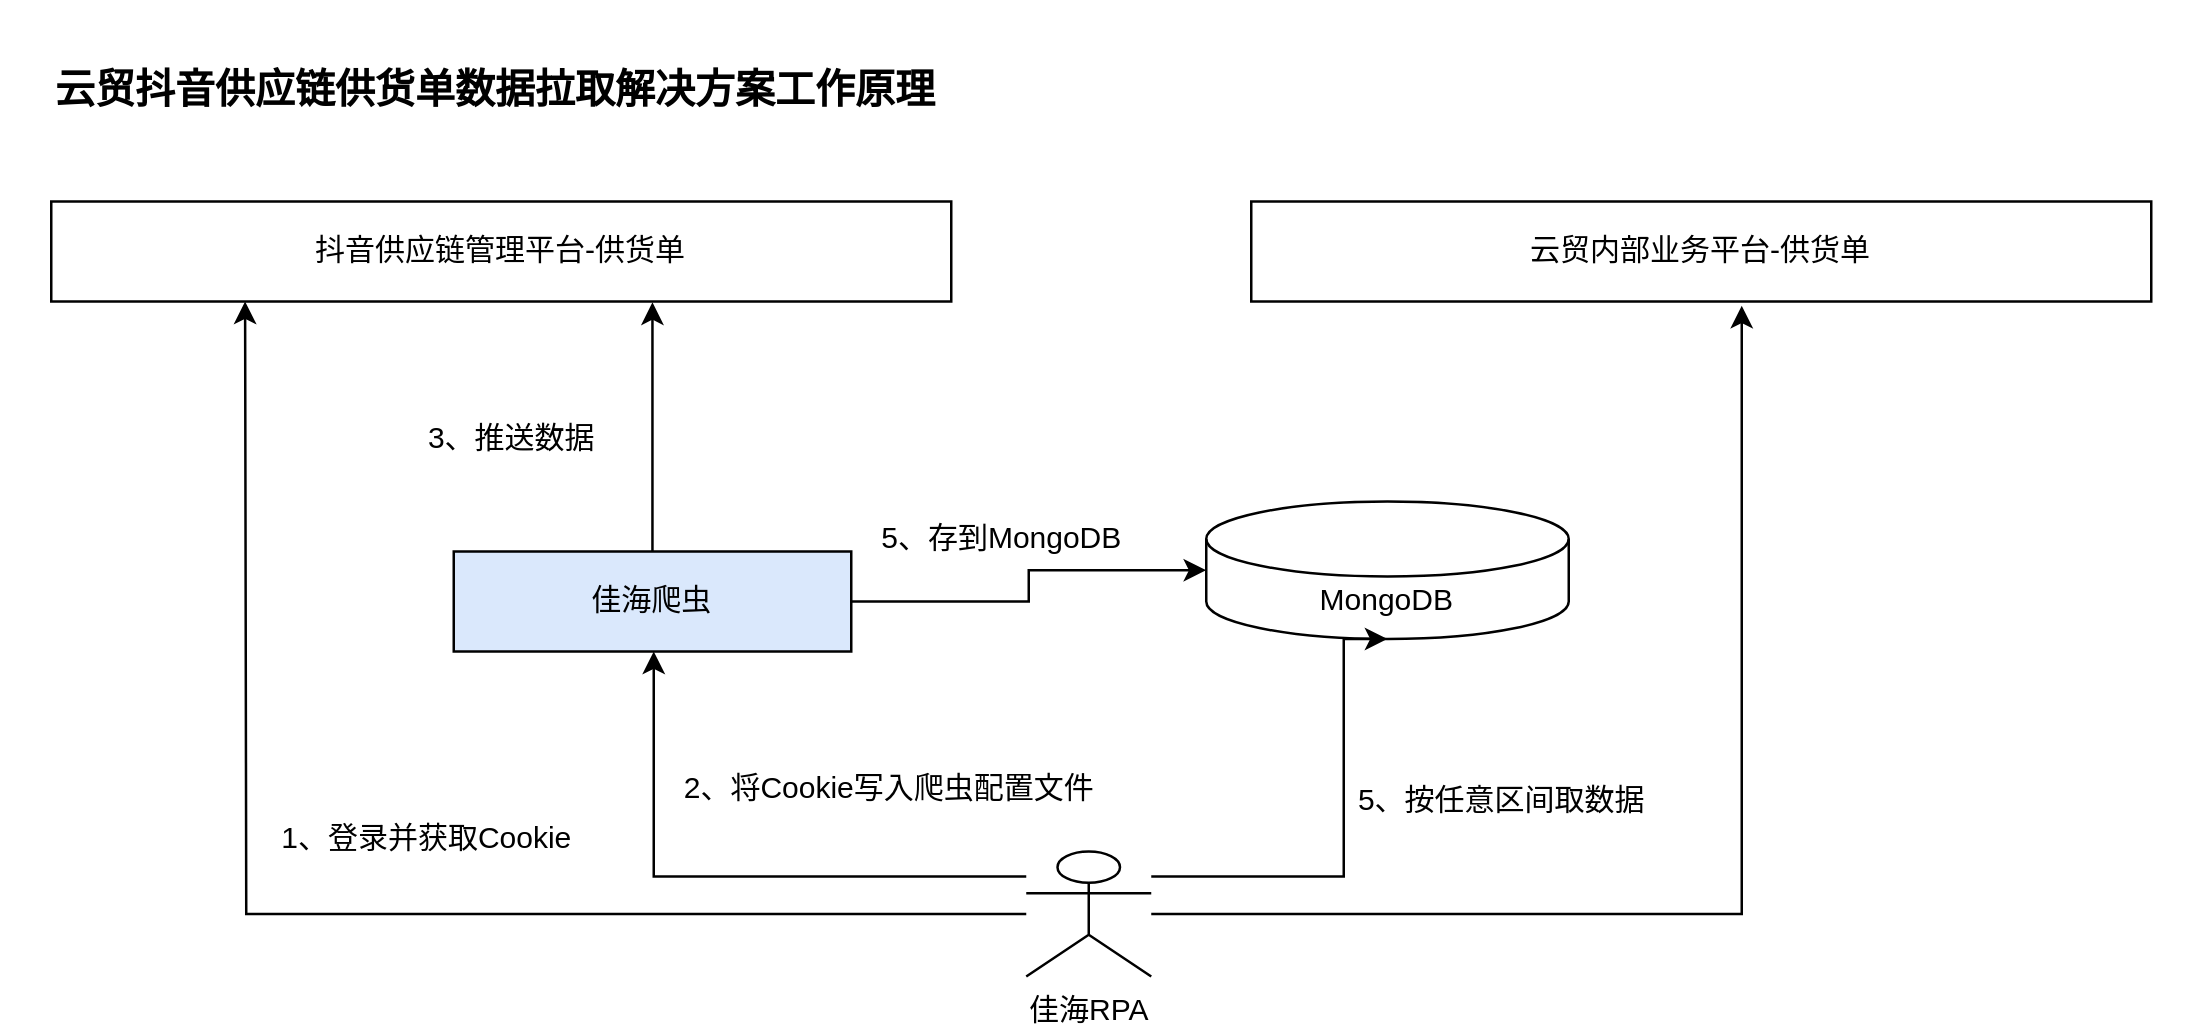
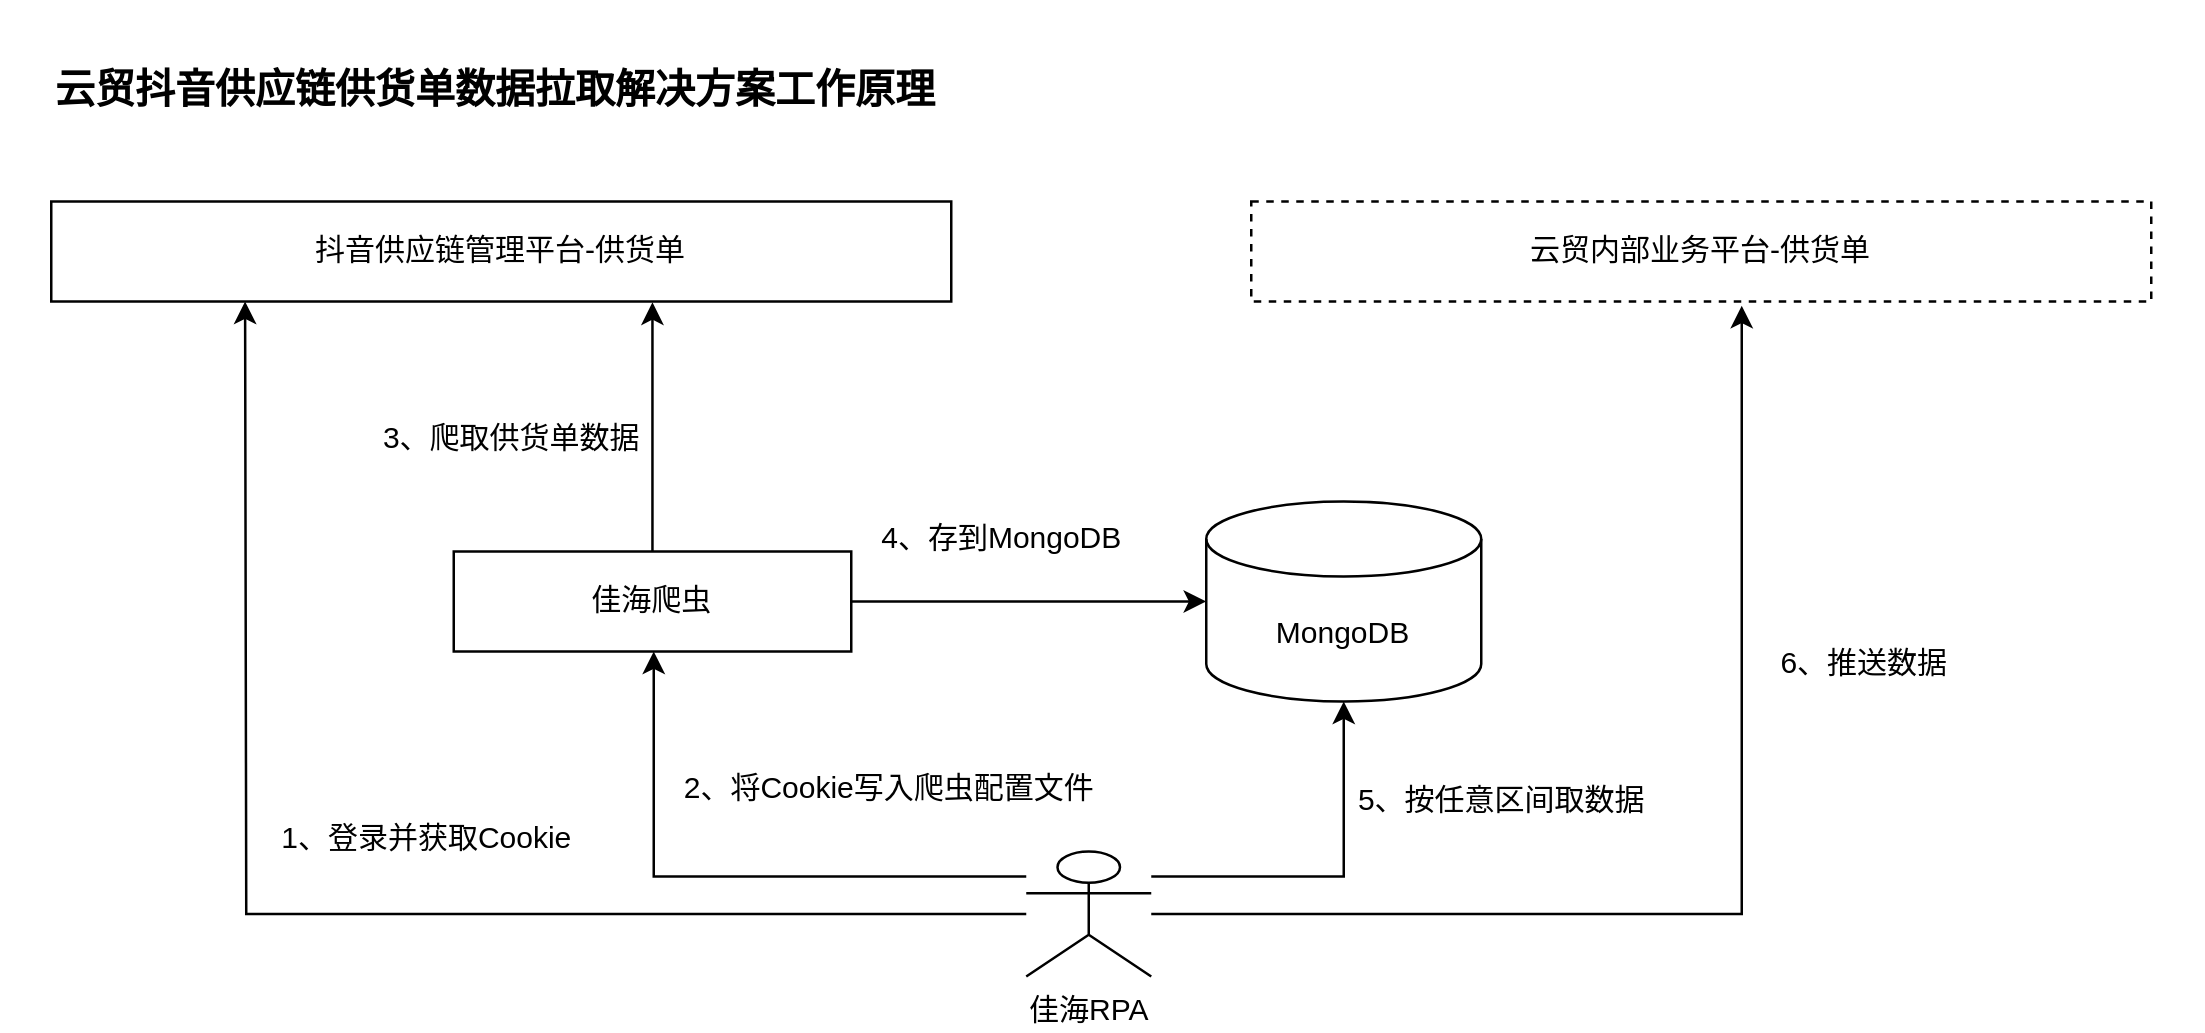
- <mxCell id="17" value="云贸内部业务平台-供货单" style="whiteSpace=wrap;html=1;" vertex="1" parent="1"><mxGeometry x="500" y="80" width="360" height="40" as="geometry" /></mxCell>
+ <mxCell id="17" value="云贸内部业务平台-供货单" style="whiteSpace=wrap;html=1;dashed=1;" vertex="1" parent="1"><mxGeometry x="500" y="80" width="360" height="40" as="geometry" /></mxCell>
- <mxCell id="8" value="3、推送数据" style="text;html=1;align=center;verticalAlign=middle;resizable=0;points=[];autosize=1;strokeColor=none;fillColor=none;" vertex="1" parent="1"><mxGeometry x="138.5" y="160" width="130" height="30" as="geometry" /></mxCell>
+ <mxCell id="8" value="3、爬取供货单数据" style="text;html=1;align=center;verticalAlign=middle;resizable=0;points=[];autosize=1;strokeColor=none;fillColor=none;" vertex="1" parent="1"><mxGeometry x="138.5" y="160" width="130" height="30" as="geometry" /></mxCell>
- <mxCell id="9" value="5、存到MongoDB" style="text;html=1;align=center;verticalAlign=middle;resizable=0;points=[];autosize=1;strokeColor=none;fillColor=none;" vertex="1" parent="1"><mxGeometry x="340" y="200" width="120" height="30" as="geometry" /></mxCell>
+ <mxCell id="9" value="4、存到MongoDB" style="text;html=1;align=center;verticalAlign=middle;resizable=0;points=[];autosize=1;strokeColor=none;fillColor=none;" vertex="1" parent="1"><mxGeometry x="340" y="200" width="120" height="30" as="geometry" /></mxCell>
- <mxCell id="7" value="MongoDB" style="shape=cylinder3;whiteSpace=wrap;html=1;boundedLbl=1;backgroundOutline=1;size=15;" vertex="1" parent="1"><mxGeometry x="482" y="200" width="145" height="55" as="geometry" /></mxCell>
+ <mxCell id="7" value="MongoDB" style="shape=cylinder3;whiteSpace=wrap;html=1;boundedLbl=1;backgroundOutline=1;size=15;" vertex="1" parent="1"><mxGeometry x="482" y="200" width="110" height="80" as="geometry" /></mxCell>
- <mxCell id="5" value="佳海爬虫" style="whiteSpace=wrap;html=1;fillColor=#dae8fc;" parent="1" vertex="1"><mxGeometry x="181" y="220" width="159" height="40" as="geometry" /></mxCell>
+ <mxCell id="5" value="佳海爬虫" style="whiteSpace=wrap;html=1;" parent="1" vertex="1"><mxGeometry x="181" y="220" width="159" height="40" as="geometry" /></mxCell>
+ <mxCell id="19" value="6、推送数据" style="text;html=1;align=center;verticalAlign=middle;resizable=0;points=[];autosize=1;strokeColor=none;fillColor=none;" vertex="1" parent="1"><mxGeometry x="700" y="250" width="90" height="30" as="geometry" /></mxCell>
